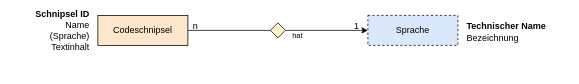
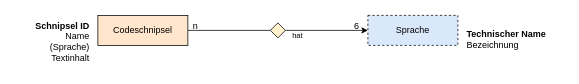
- <mxCell id="10" value="1" style="text;html=1;align=center;verticalAlign=middle;resizable=0;points=[];autosize=1;strokeColor=none;fillColor=none;" parent="1" vertex="1"><mxGeometry x="460" y="20" width="30" height="30" as="geometry" /></mxCell>
+ <mxCell id="10" value="6" style="text;html=1;align=center;verticalAlign=middle;resizable=0;points=[];autosize=1;strokeColor=none;fillColor=none;" parent="1" vertex="1"><mxGeometry x="460" y="20" width="30" height="30" as="geometry" /></mxCell>
- <mxCell id="6" value="&lt;div&gt;&lt;b&gt;Schnipsel ID&lt;/b&gt;&lt;/div&gt;&lt;div&gt;Name&lt;/div&gt;&lt;div&gt;(Sprache)&lt;/div&gt;&lt;div&gt;Textinhalt&lt;br&gt;&lt;/div&gt;" style="text;html=1;align=right;verticalAlign=middle;resizable=0;points=[];autosize=1;strokeColor=none;fillColor=none;" parent="1" vertex="1"><mxGeometry x="20" y="5" width="100" height="70" as="geometry" /></mxCell>
+ <mxCell id="6" value="&lt;div&gt;&lt;b&gt;Schnipsel ID&lt;/b&gt;&lt;/div&gt;&lt;div&gt;Name&lt;/div&gt;&lt;div&gt;(Sprache)&lt;/div&gt;&lt;div&gt;Textinhalt&lt;br&gt;&lt;/div&gt;" style="text;html=1;align=right;verticalAlign=middle;resizable=0;points=[];autosize=1;strokeColor=none;fillColor=none;" parent="1" vertex="1"><mxGeometry x="20" y="20" width="100" height="70" as="geometry" /></mxCell>
- <mxCell id="3" value="&lt;div&gt;&lt;b&gt;Technischer Name&lt;/b&gt;&lt;/div&gt;&lt;div&gt;Bezeichnung&lt;br&gt;&lt;/div&gt;" style="text;html=1;align=left;verticalAlign=middle;resizable=0;points=[];autosize=1;strokeColor=none;fillColor=none;" parent="1" vertex="1"><mxGeometry x="620" y="22" width="130" height="40" as="geometry" /></mxCell>
+ <mxCell id="3" value="&lt;div&gt;&lt;b&gt;Technischer Name&lt;/b&gt;&lt;/div&gt;&lt;div&gt;Bezeichnung&lt;br&gt;&lt;/div&gt;" style="text;html=1;align=left;verticalAlign=middle;resizable=0;points=[];autosize=1;strokeColor=none;fillColor=none;" parent="1" vertex="1"><mxGeometry x="620" y="32" width="130" height="40" as="geometry" /></mxCell>
